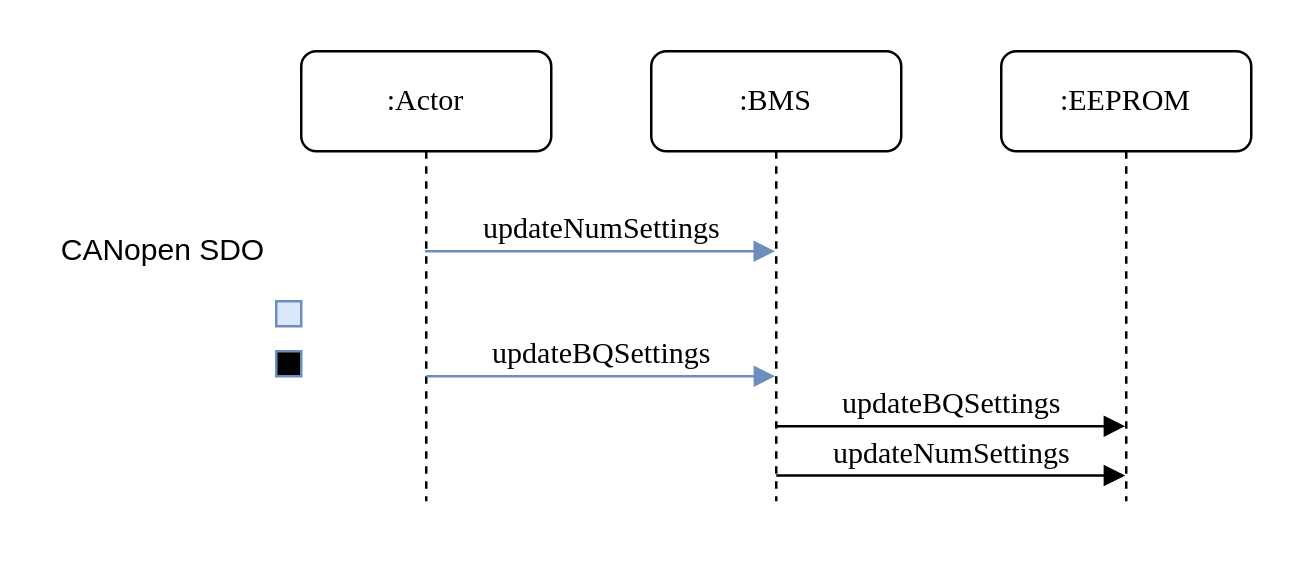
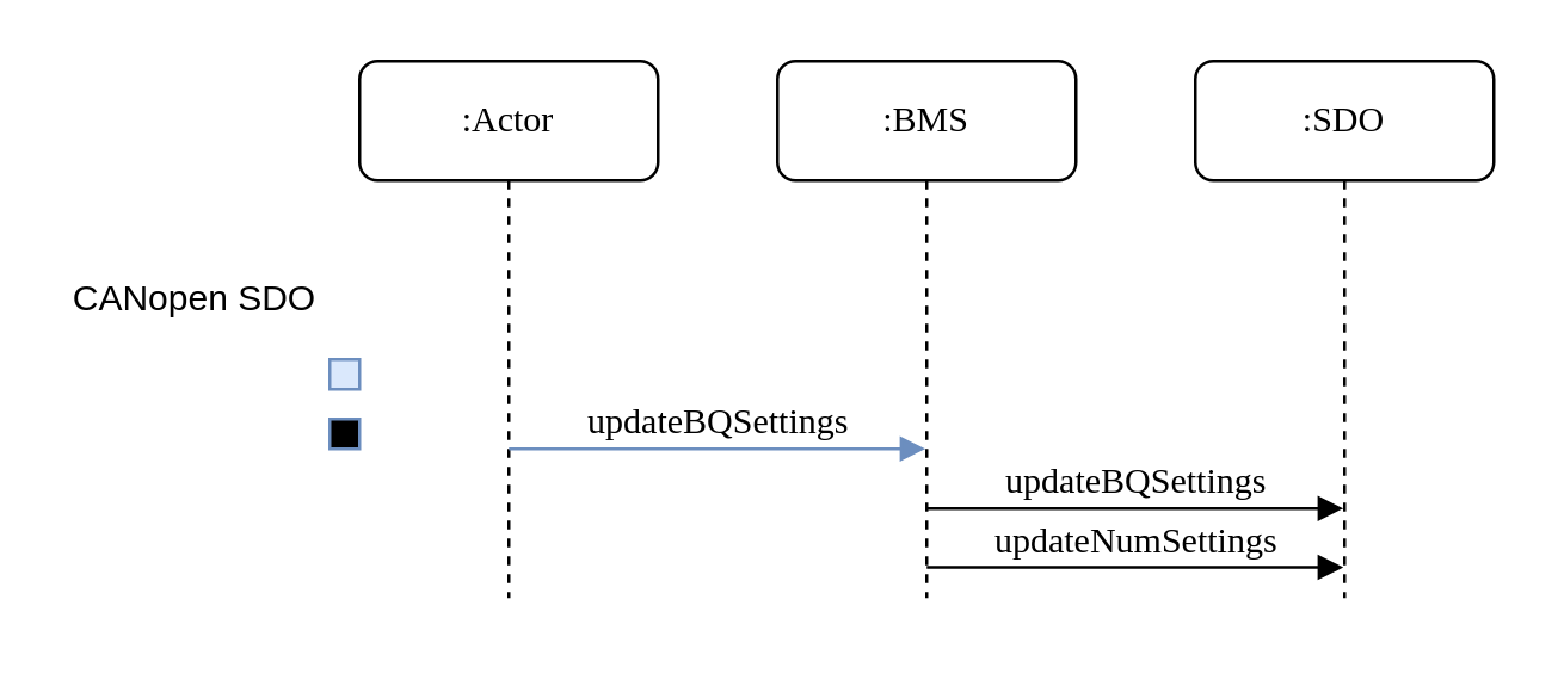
- <mxCell id="3" value=":EEPROM" style="shape=umlLifeline;perimeter=lifelinePerimeter;whiteSpace=wrap;html=1;container=1;collapsible=0;recursiveResize=0;outlineConnect=0;rounded=1;shadow=0;comic=0;labelBackgroundColor=none;strokeWidth=1;fontFamily=Verdana;fontSize=12;align=center;" parent="1" vertex="1"><mxGeometry x="400" y="20" width="100" height="180" as="geometry" /></mxCell>
+ <mxCell id="3" value=":SDO" style="shape=umlLifeline;perimeter=lifelinePerimeter;whiteSpace=wrap;html=1;container=1;collapsible=0;recursiveResize=0;outlineConnect=0;rounded=1;shadow=0;comic=0;labelBackgroundColor=none;strokeWidth=1;fontFamily=Verdana;fontSize=12;align=center;" parent="1" vertex="1"><mxGeometry x="400" y="20" width="100" height="180" as="geometry" /></mxCell>
- <mxCell id="5" value="updateNumSettings" style="html=1;verticalAlign=bottom;endArrow=block;labelBackgroundColor=none;fontFamily=Verdana;fontSize=12;edgeStyle=elbowEdgeStyle;elbow=vertical;fillColor=#dae8fc;strokeColor=#6c8ebf;" parent="1" source="4" target="2" edge="1"><mxGeometry relative="1" as="geometry"><mxPoint x="175" y="120" as="sourcePoint" /><mxPoint x="305" y="120" as="targetPoint" /><Array as="points"><mxPoint x="230" y="100" /><mxPoint x="220" y="120" /></Array></mxGeometry></mxCell>
